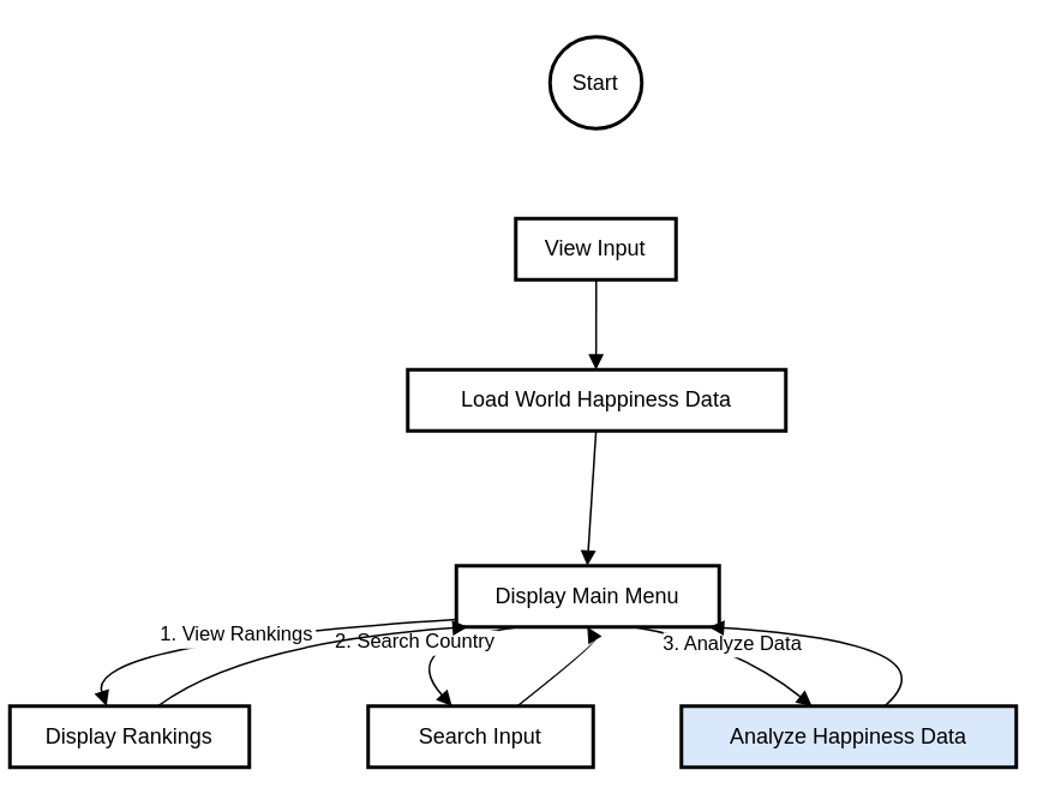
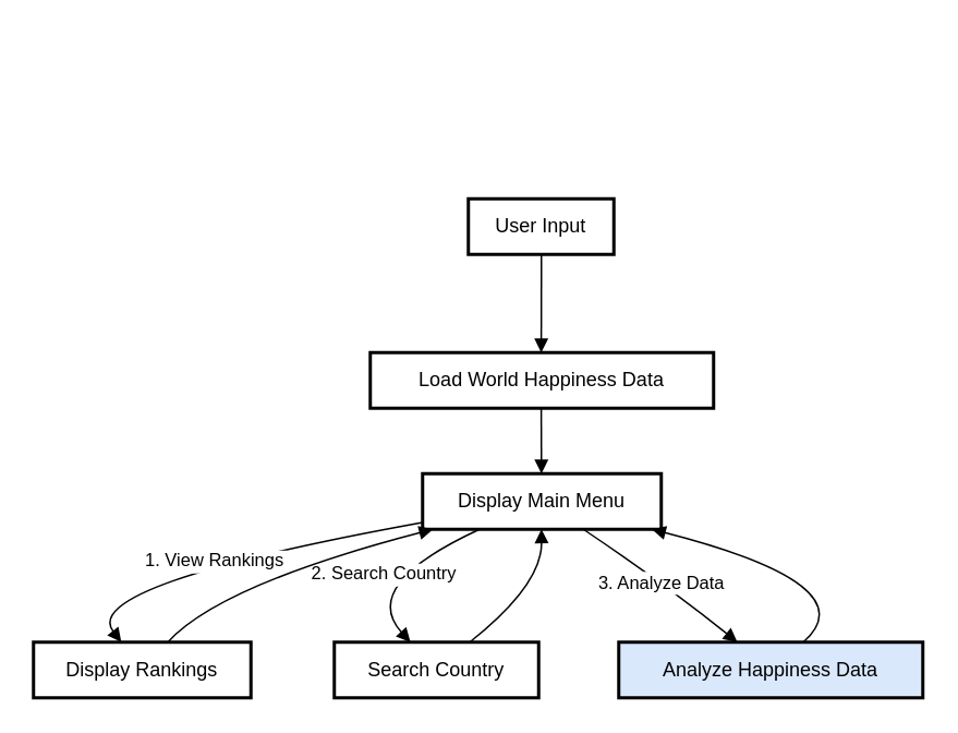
- <mxCell id="2" value="Start" style="ellipse;aspect=fixed;strokeWidth=2;whiteSpace=wrap;" vertex="1" parent="1"><mxGeometry x="305" y="20" width="51" height="51" as="geometry" /></mxCell>
- <mxCell id="3" value="View Input" style="whiteSpace=wrap;strokeWidth=2;" vertex="1" parent="1"><mxGeometry x="286" y="121" width="89" height="34" as="geometry" /></mxCell>
+ <mxCell id="3" value="User Input" style="whiteSpace=wrap;strokeWidth=2;" vertex="1" parent="1"><mxGeometry x="286" y="121" width="89" height="34" as="geometry" /></mxCell>
- <mxCell id="4" value="Load World Happiness Data" style="whiteSpace=wrap;strokeWidth=2;" vertex="1" parent="1"><mxGeometry x="226" y="205" width="210" height="34" as="geometry" /></mxCell>
+ <mxCell id="4" value="Load World Happiness Data" style="whiteSpace=wrap;strokeWidth=2;" vertex="1" parent="1"><mxGeometry x="226" y="215" width="210" height="34" as="geometry" /></mxCell>
- <mxCell id="5" value="Display Main Menu" style="whiteSpace=wrap;strokeWidth=2;" vertex="1" parent="1"><mxGeometry x="253" y="314" width="146" height="34" as="geometry" /></mxCell>
+ <mxCell id="5" value="Display Main Menu" style="whiteSpace=wrap;strokeWidth=2;" vertex="1" parent="1"><mxGeometry x="258" y="289" width="146" height="34" as="geometry" /></mxCell>
- <mxCell id="6" value="Display Rankings" style="whiteSpace=wrap;strokeWidth=2;" vertex="1" parent="1"><mxGeometry x="5" y="392" width="133" height="34" as="geometry" /></mxCell>
+ <mxCell id="6" value="Display Rankings" style="whiteSpace=wrap;strokeWidth=2;" vertex="1" parent="1"><mxGeometry x="20" y="392" width="133" height="34" as="geometry" /></mxCell>
- <mxCell id="7" value="Search Input" style="whiteSpace=wrap;strokeWidth=2;" vertex="1" parent="1"><mxGeometry x="204" y="392" width="125" height="34" as="geometry" /></mxCell>
+ <mxCell id="7" value="Search Country" style="whiteSpace=wrap;strokeWidth=2;" vertex="1" parent="1"><mxGeometry x="204" y="392" width="125" height="34" as="geometry" /></mxCell>
